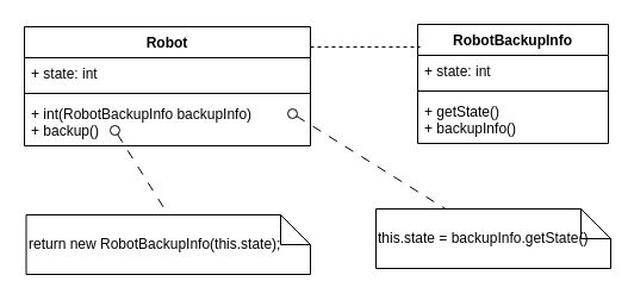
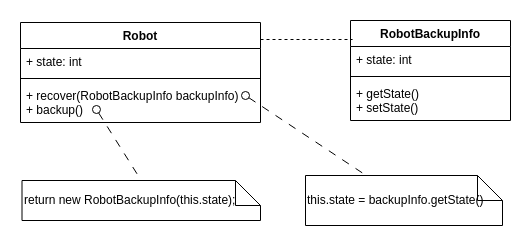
- <mxCell id="11" value="+ getState()&lt;br style=&quot;border-color: var(--border-color); padding: 0px; margin: 0px;&quot;&gt;&lt;span style=&quot;&quot;&gt;+ backupInfo()&lt;/span&gt;" style="text;strokeColor=none;fillColor=none;align=left;verticalAlign=top;spacingLeft=4;spacingRight=4;overflow=hidden;rotatable=0;points=[[0,0.5],[1,0.5]];portConstraint=eastwest;whiteSpace=wrap;html=1;" vertex="1" parent="8"><mxGeometry y="60" width="160" height="40" as="geometry" /></mxCell>
+ <mxCell id="11" value="+ getState()&lt;br style=&quot;border-color: var(--border-color); padding: 0px; margin: 0px;&quot;&gt;&lt;span style=&quot;&quot;&gt;+ setState()&lt;/span&gt;" style="text;strokeColor=none;fillColor=none;align=left;verticalAlign=top;spacingLeft=4;spacingRight=4;overflow=hidden;rotatable=0;points=[[0,0.5],[1,0.5]];portConstraint=eastwest;whiteSpace=wrap;html=1;" vertex="1" parent="8"><mxGeometry y="60" width="160" height="40" as="geometry" /></mxCell>
- <mxCell id="7" value="+ int(RobotBackupInfo backupInfo)&lt;br style=&quot;border-color: var(--border-color); padding: 0px; margin: 0px;&quot;&gt;&lt;span style=&quot;&quot;&gt;+ backup()&lt;/span&gt;" style="text;strokeColor=none;fillColor=none;align=left;verticalAlign=top;spacingLeft=4;spacingRight=4;overflow=hidden;rotatable=0;points=[[0,0.5],[1,0.5]];portConstraint=eastwest;whiteSpace=wrap;html=1;" vertex="1" parent="4"><mxGeometry y="60" width="240" height="40" as="geometry" /></mxCell>
+ <mxCell id="7" value="+ recover(RobotBackupInfo backupInfo)&lt;br style=&quot;border-color: var(--border-color); padding: 0px; margin: 0px;&quot;&gt;&lt;span style=&quot;&quot;&gt;+ backup()&lt;/span&gt;" style="text;strokeColor=none;fillColor=none;align=left;verticalAlign=top;spacingLeft=4;spacingRight=4;overflow=hidden;rotatable=0;points=[[0,0.5],[1,0.5]];portConstraint=eastwest;whiteSpace=wrap;html=1;" vertex="1" parent="4"><mxGeometry y="60" width="240" height="40" as="geometry" /></mxCell>
- <mxCell id="12" value="&lt;div&gt;this.state = backupInfo.getState()&lt;/div&gt;" style="shape=note2;boundedLbl=1;whiteSpace=wrap;html=1;size=25;verticalAlign=middle;align=left;labelPosition=center;verticalLabelPosition=middle;" vertex="1" parent="1"><mxGeometry x="315" y="175" width="197" height="50" as="geometry" /></mxCell>
+ <mxCell id="12" value="&lt;div&gt;this.state = backupInfo.getState()&lt;/div&gt;" style="shape=note2;boundedLbl=1;whiteSpace=wrap;html=1;size=25;verticalAlign=middle;align=left;labelPosition=center;verticalLabelPosition=middle;" vertex="1" parent="1"><mxGeometry x="305" y="175" width="197" height="50" as="geometry" /></mxCell>
- <mxCell id="2" value="&lt;div&gt;return new RobotBackupInfo(this.state);&lt;/div&gt;" style="shape=note2;boundedLbl=1;whiteSpace=wrap;html=1;size=25;verticalAlign=middle;align=left;labelPosition=center;verticalLabelPosition=middle;" parent="1" vertex="1"><mxGeometry x="21.5" y="180" width="238.5" height="50" as="geometry" /></mxCell>
+ <mxCell id="2" value="&lt;div&gt;return new RobotBackupInfo(this.state);&lt;/div&gt;" style="shape=note2;boundedLbl=1;whiteSpace=wrap;html=1;size=25;verticalAlign=middle;align=left;labelPosition=center;verticalLabelPosition=middle;" parent="1" vertex="1"><mxGeometry x="21.5" y="180" width="238.5" height="40" as="geometry" /></mxCell>
